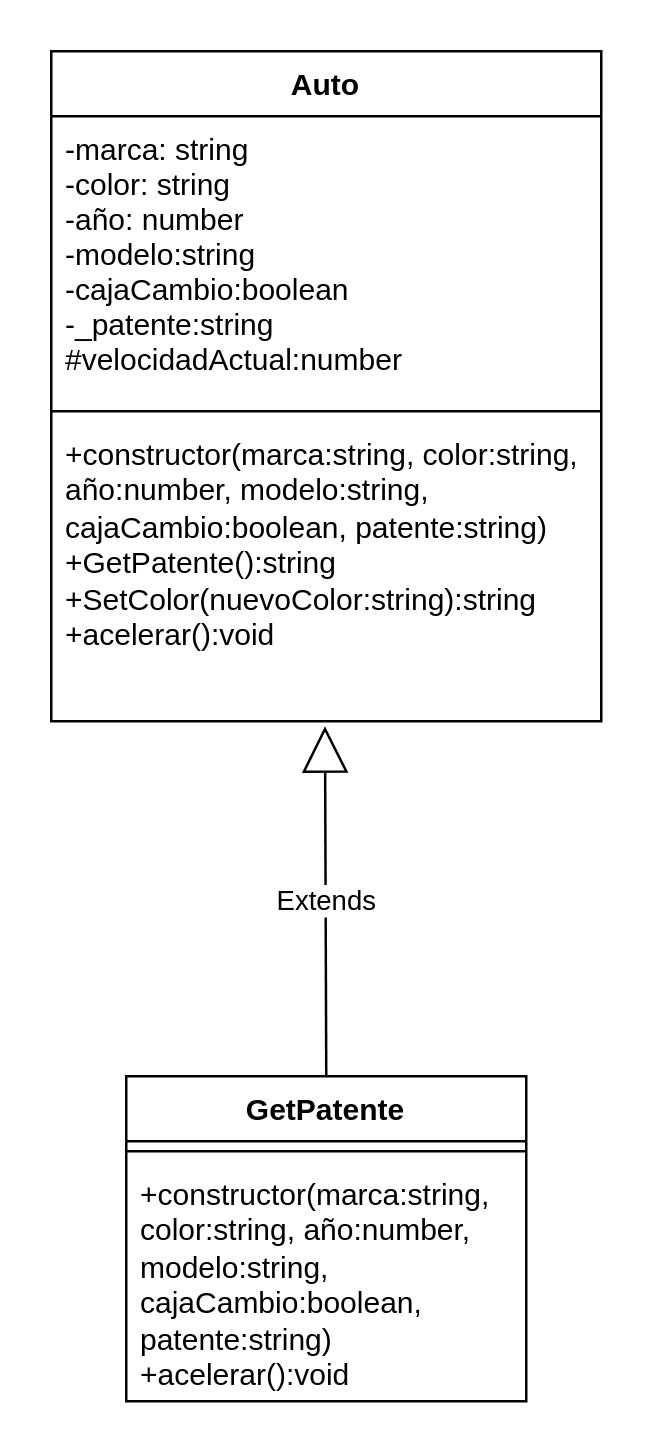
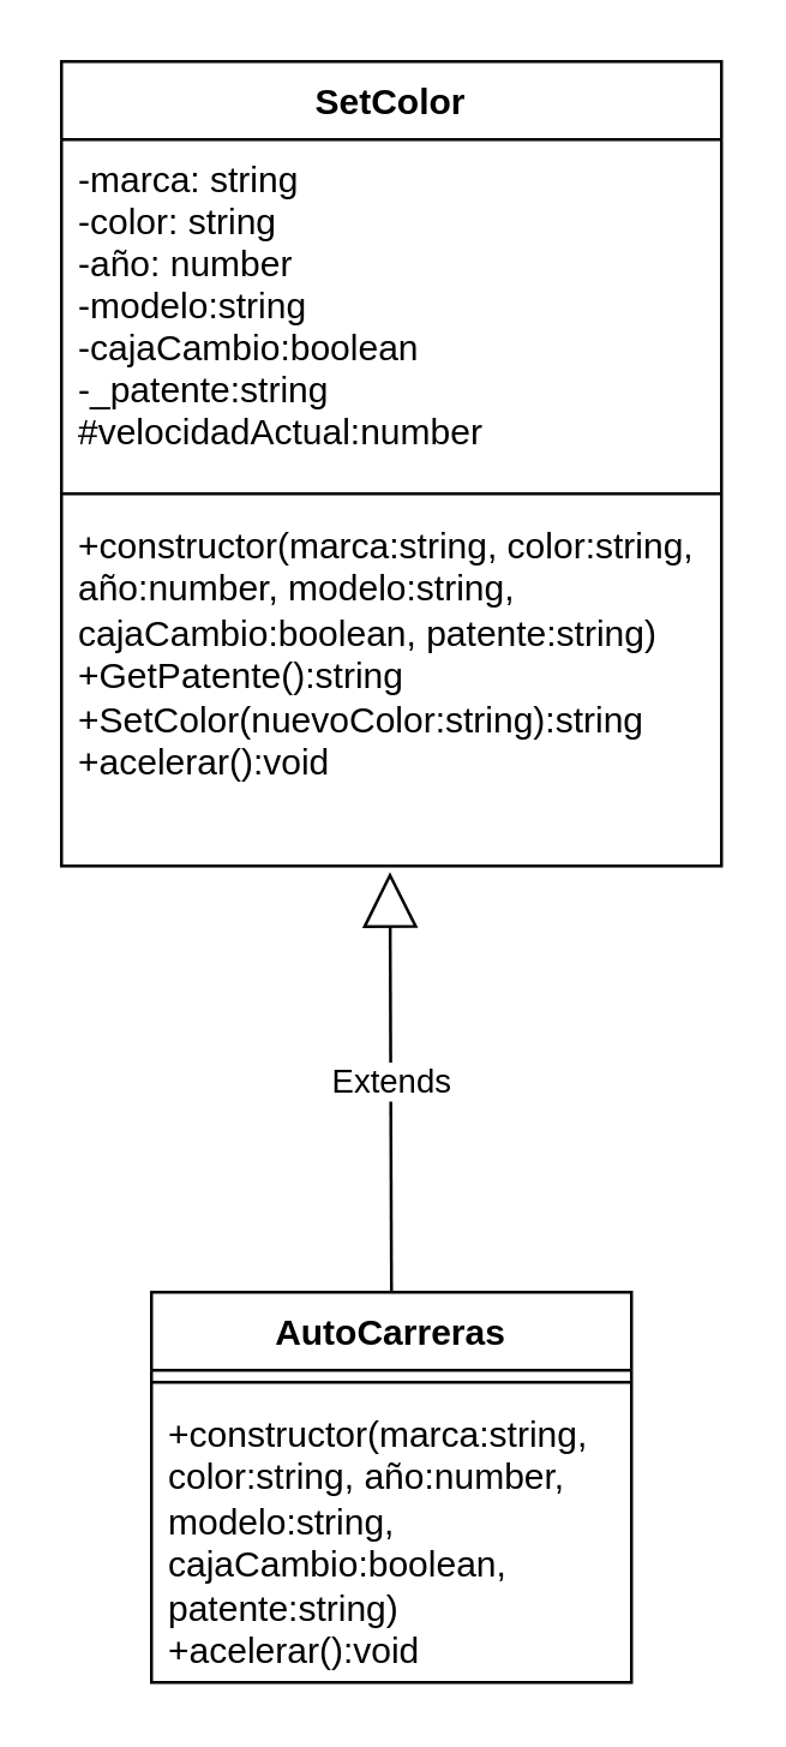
- <mxCell id="2" value="Auto" style="swimlane;fontStyle=1;align=center;verticalAlign=top;childLayout=stackLayout;horizontal=1;startSize=26;horizontalStack=0;resizeParent=1;resizeParentMax=0;resizeLast=0;collapsible=1;marginBottom=0;" vertex="1" parent="1"><mxGeometry x="20" y="20" width="220" height="268" as="geometry" /></mxCell>
+ <mxCell id="2" value="SetColor" style="swimlane;fontStyle=1;align=center;verticalAlign=top;childLayout=stackLayout;horizontal=1;startSize=26;horizontalStack=0;resizeParent=1;resizeParentMax=0;resizeLast=0;collapsible=1;marginBottom=0;" vertex="1" parent="1"><mxGeometry x="20" y="20" width="220" height="268" as="geometry" /></mxCell>
- <mxCell id="7" value="GetPatente" style="swimlane;fontStyle=1;align=center;verticalAlign=top;childLayout=stackLayout;horizontal=1;startSize=26;horizontalStack=0;resizeParent=1;resizeParentMax=0;resizeLast=0;collapsible=1;marginBottom=0;" vertex="1" parent="1"><mxGeometry x="50" y="430" width="160" height="130" as="geometry" /></mxCell>
+ <mxCell id="7" value="AutoCarreras" style="swimlane;fontStyle=1;align=center;verticalAlign=top;childLayout=stackLayout;horizontal=1;startSize=26;horizontalStack=0;resizeParent=1;resizeParentMax=0;resizeLast=0;collapsible=1;marginBottom=0;" vertex="1" parent="1"><mxGeometry x="50" y="430" width="160" height="130" as="geometry" /></mxCell>
